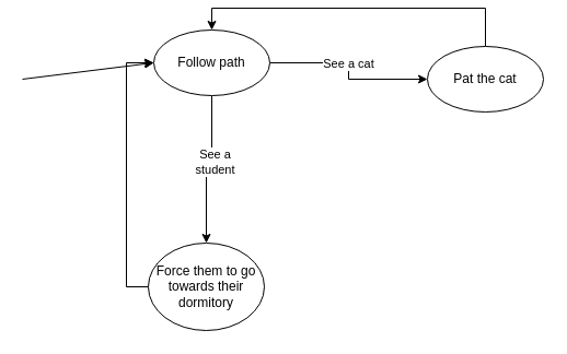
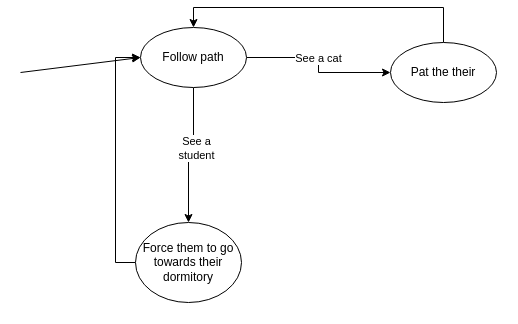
- <mxCell id="10" value="Pat the cat" style="ellipse;whiteSpace=wrap;html=1;" vertex="1" parent="1"><mxGeometry x="390" y="35" width="106" height="60" as="geometry" /></mxCell>
+ <mxCell id="10" value="Pat the their" style="ellipse;whiteSpace=wrap;html=1;" vertex="1" parent="1"><mxGeometry x="390" y="35" width="106" height="60" as="geometry" /></mxCell>
